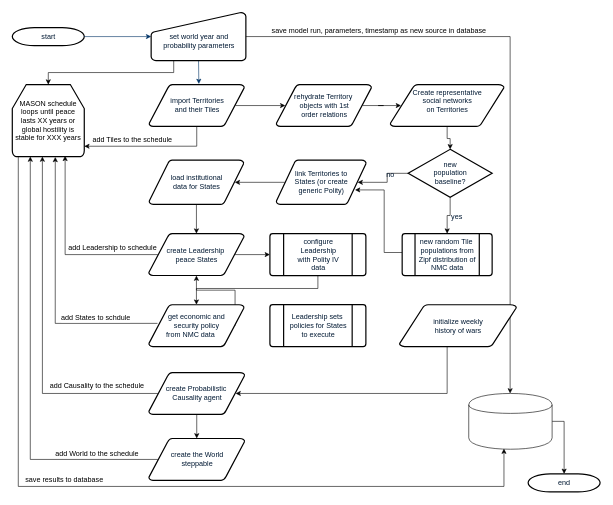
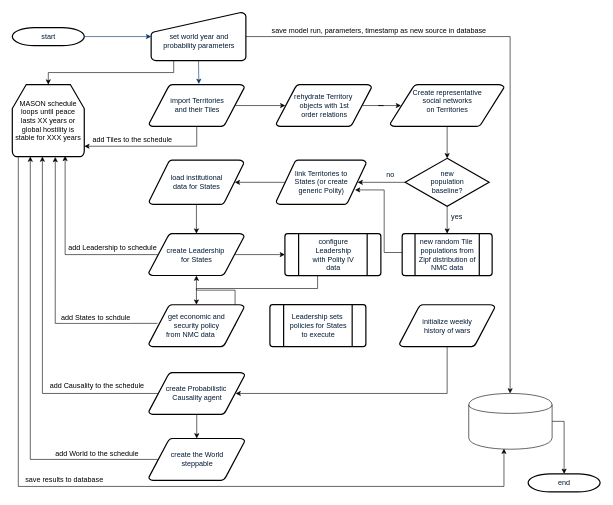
- <mxCell id="20" value="new&lt;br&gt;population&lt;br&gt;baseline?&lt;br&gt;" style="shape=mxgraph.flowchart.decision;fillColor=#FFFFFF;strokeColor=#000000;strokeWidth=2;gradientColor=none;gradientDirection=north;fontColor=#001933;fontStyle=0;html=1;" parent="1" vertex="1"><mxGeometry x="680" y="248" width="140" height="80" as="geometry" /></mxCell>
+ <mxCell id="20" value="new&lt;br&gt;population&lt;br&gt;baseline?&lt;br&gt;" style="shape=mxgraph.flowchart.decision;fillColor=#FFFFFF;strokeColor=#000000;strokeWidth=2;gradientColor=none;gradientDirection=north;fontColor=#001933;fontStyle=0;html=1;" parent="1" vertex="1"><mxGeometry x="675" y="263" width="140" height="80" as="geometry" /></mxCell>
- <mxCell id="47" value="configure &lt;br&gt;Leadership&lt;br&gt;with Polity IV &lt;br&gt;data&lt;br&gt;" style="shape=mxgraph.flowchart.predefined_process;fillColor=#FFFFFF;strokeColor=#000000;strokeWidth=2;gradientColor=none;gradientDirection=north;fontColor=#001933;fontStyle=0;html=1;" vertex="1" parent="1"><mxGeometry x="449.5" y="388.5" width="160" height="70" as="geometry" /></mxCell>
+ <mxCell id="47" value="configure &lt;br&gt;Leadership&lt;br&gt;with Polity IV &lt;br&gt;data&lt;br&gt;" style="shape=mxgraph.flowchart.predefined_process;fillColor=#FFFFFF;strokeColor=#000000;strokeWidth=2;gradientColor=none;gradientDirection=north;fontColor=#001933;fontStyle=0;html=1;" vertex="1" parent="1"><mxGeometry x="474.5" y="388.5" width="160" height="70" as="geometry" /></mxCell>
- <mxCell id="43" value="create Leadership&amp;nbsp;&lt;br&gt;peace States&lt;br&gt;" style="shape=mxgraph.flowchart.data;fillColor=#FFFFFF;strokeColor=#000000;strokeWidth=2;gradientColor=none;gradientDirection=north;fontColor=#001933;fontStyle=0;html=1;" vertex="1" parent="1"><mxGeometry x="247.5" y="388.5" width="159" height="70" as="geometry" /></mxCell>
+ <mxCell id="43" value="create Leadership&amp;nbsp;&lt;br&gt;for States&lt;br&gt;" style="shape=mxgraph.flowchart.data;fillColor=#FFFFFF;strokeColor=#000000;strokeWidth=2;gradientColor=none;gradientDirection=north;fontColor=#001933;fontStyle=0;html=1;" vertex="1" parent="1"><mxGeometry x="247.5" y="388.5" width="159" height="70" as="geometry" /></mxCell>
- <mxCell id="8" value="initialize weekly &lt;br&gt;history of wars&lt;br&gt;" style="shape=mxgraph.flowchart.data;fillColor=#FFFFFF;strokeColor=#000000;strokeWidth=2;gradientColor=none;gradientDirection=north;fontColor=#001933;fontStyle=0;html=1;" vertex="1" parent="1"><mxGeometry x="665.5" y="507" width="195" height="70" as="geometry" /></mxCell>
+ <mxCell id="8" value="initialize weekly &lt;br&gt;history of wars&lt;br&gt;" style="shape=mxgraph.flowchart.data;fillColor=#FFFFFF;strokeColor=#000000;strokeWidth=2;gradientColor=none;gradientDirection=north;fontColor=#001933;fontStyle=0;html=1;" vertex="1" parent="1"><mxGeometry x="665.5" y="507" width="159" height="70" as="geometry" /></mxCell>
